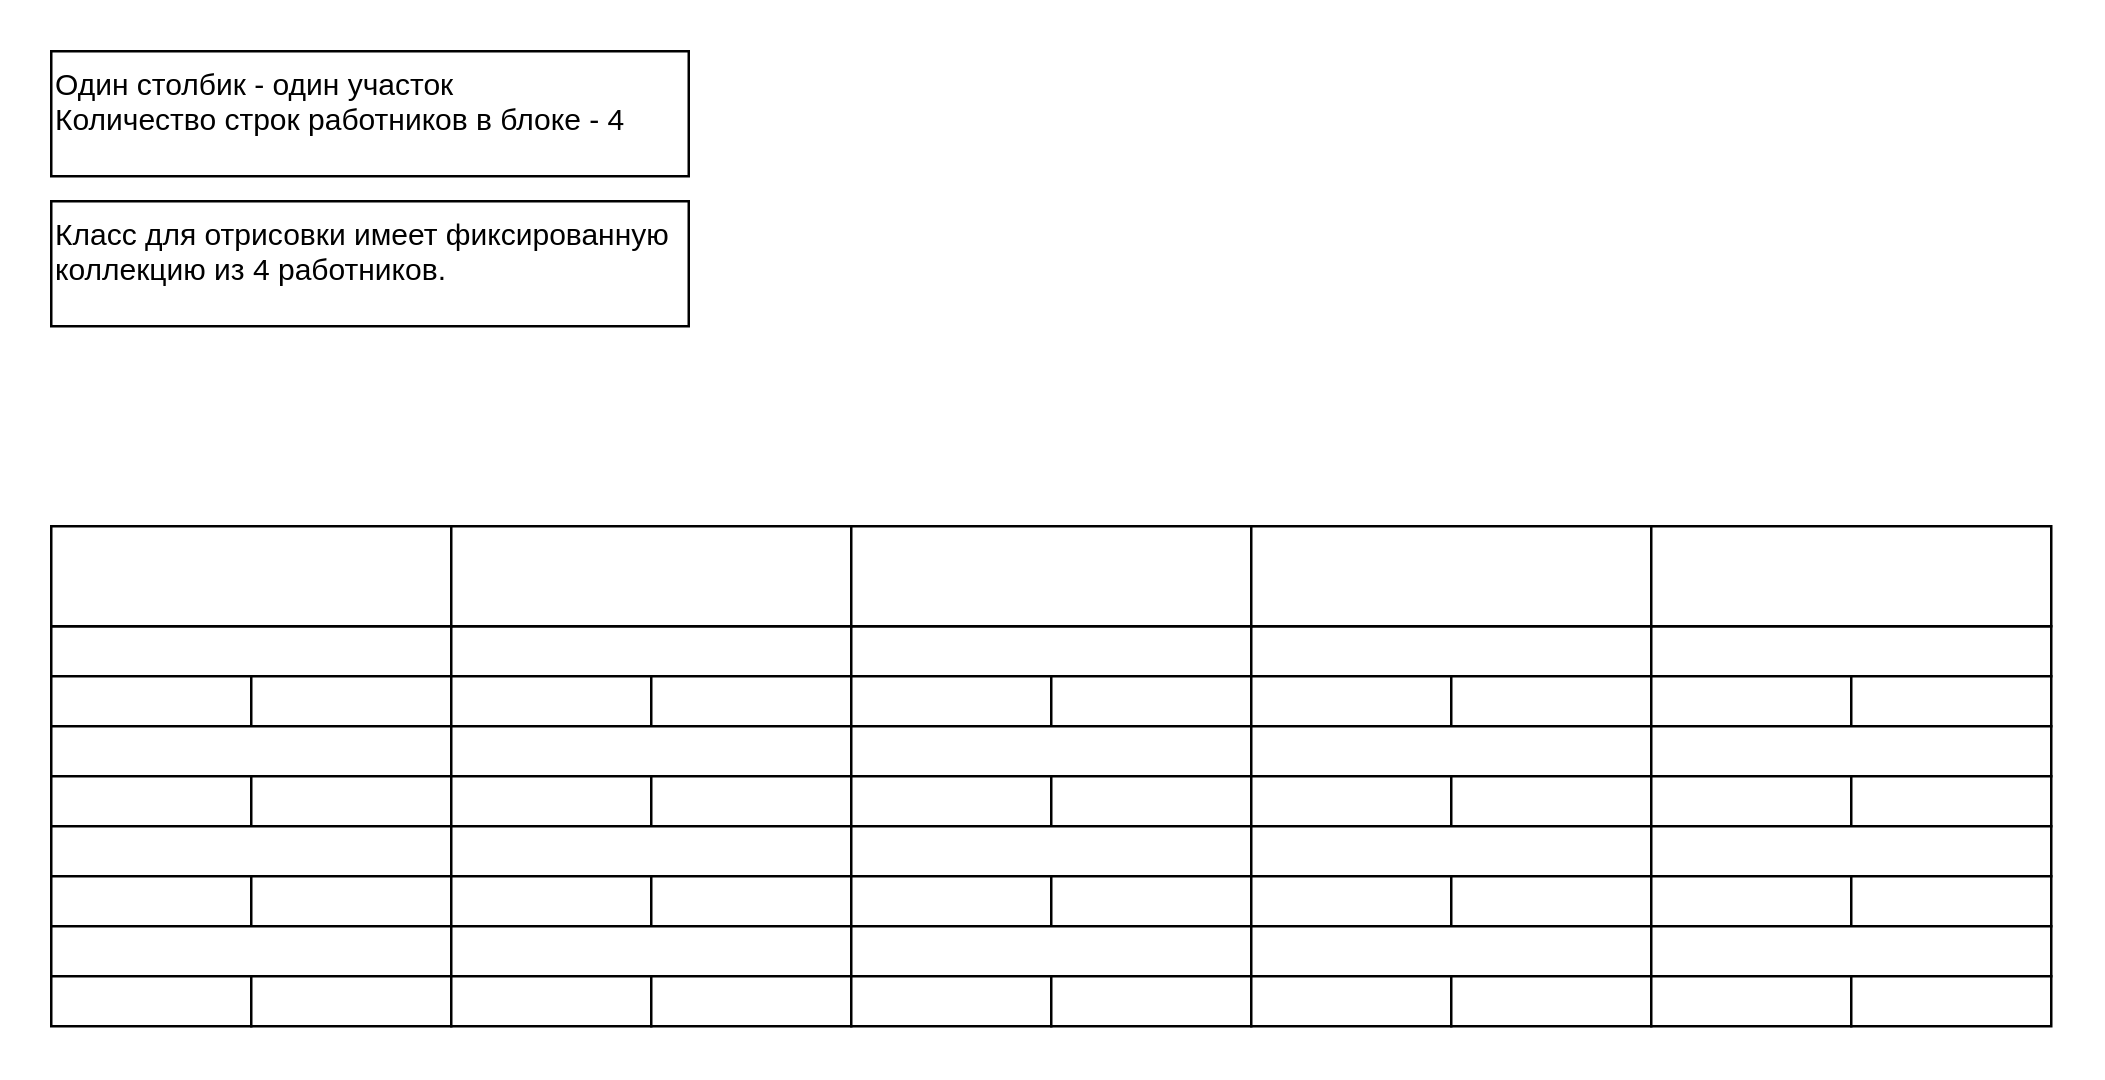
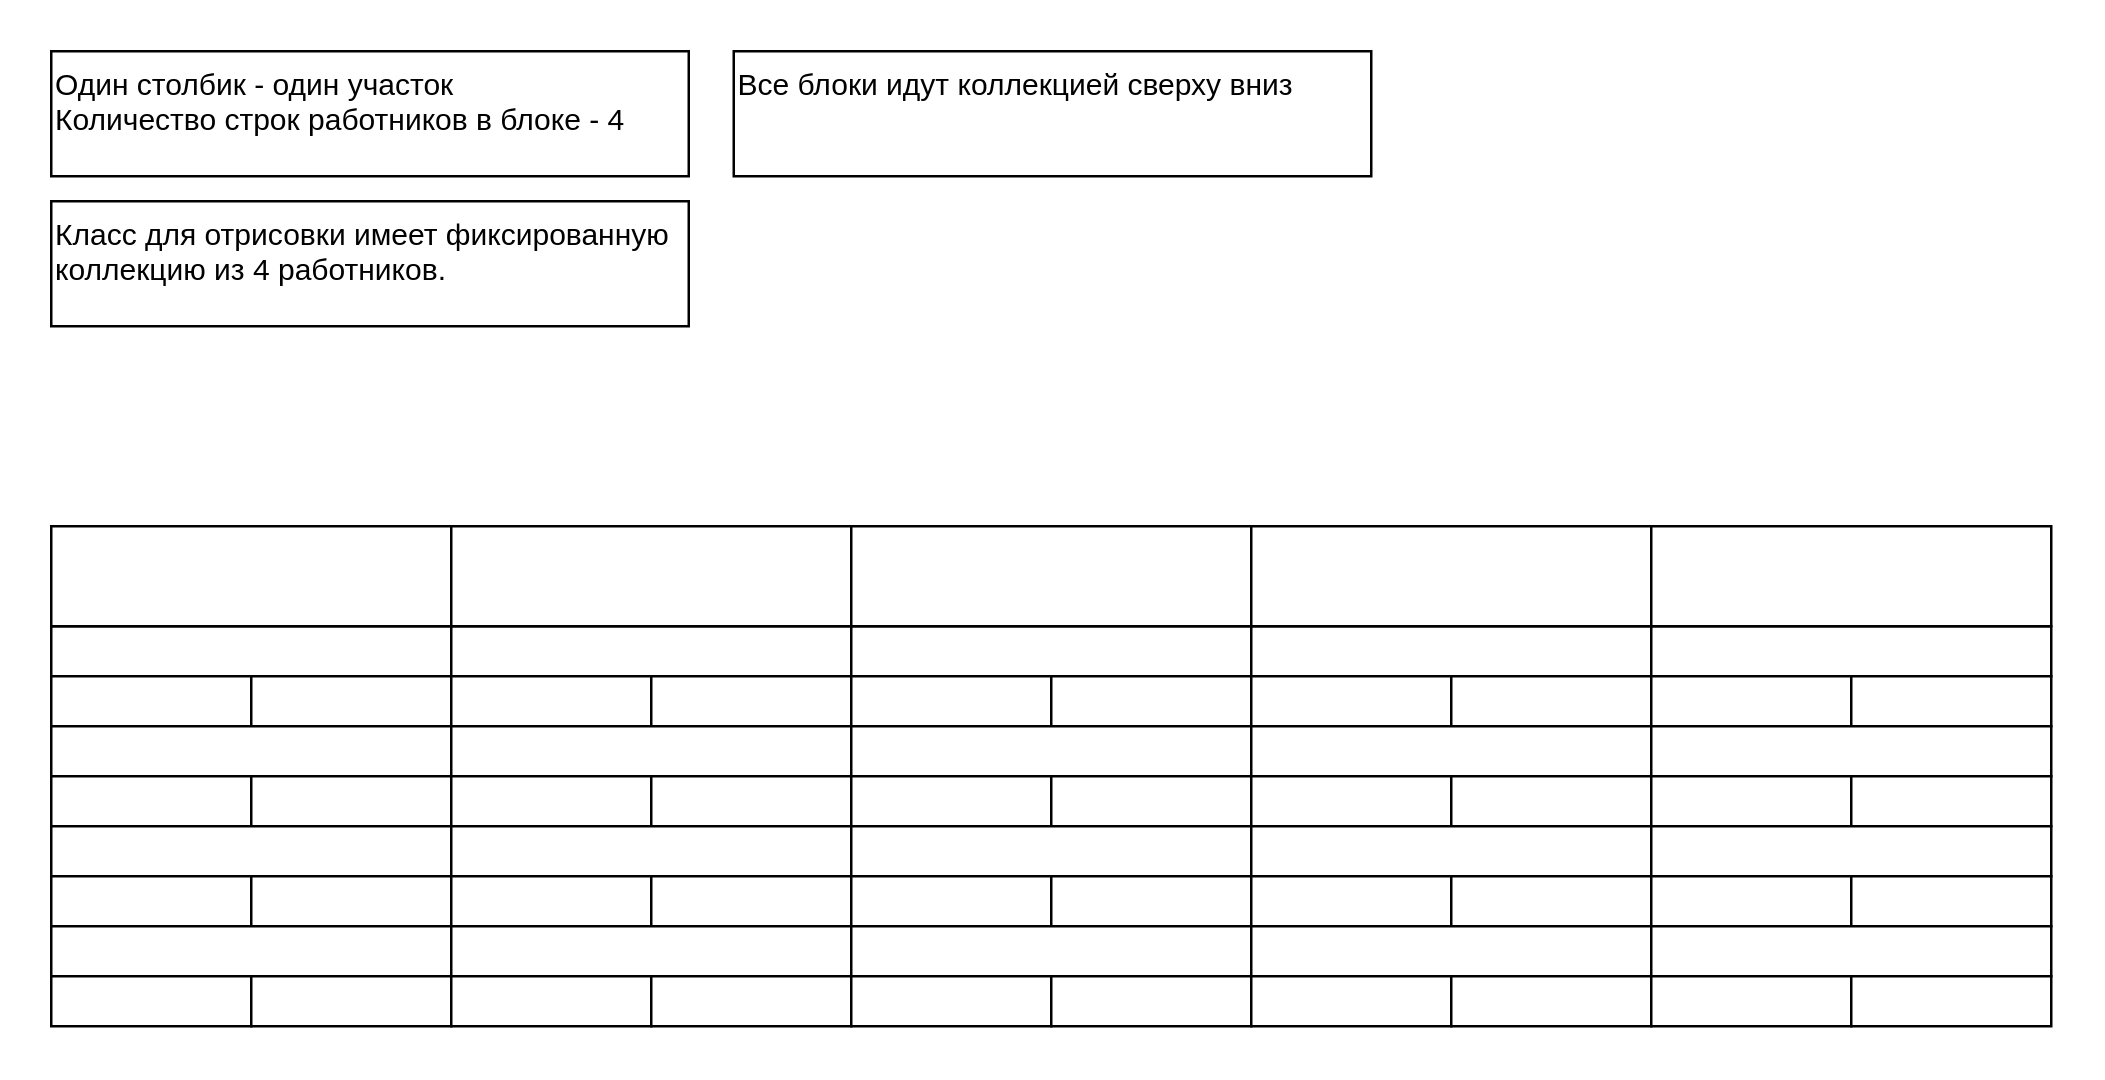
+ <mxCell id="69" value="Все блоки идут коллекцией сверху вниз" style="text;html=1;strokeColor=default;fillColor=none;align=left;verticalAlign=top;whiteSpace=wrap;rounded=0;" vertex="1" parent="1"><mxGeometry x="293" y="20" width="255" height="50" as="geometry" /></mxCell>
